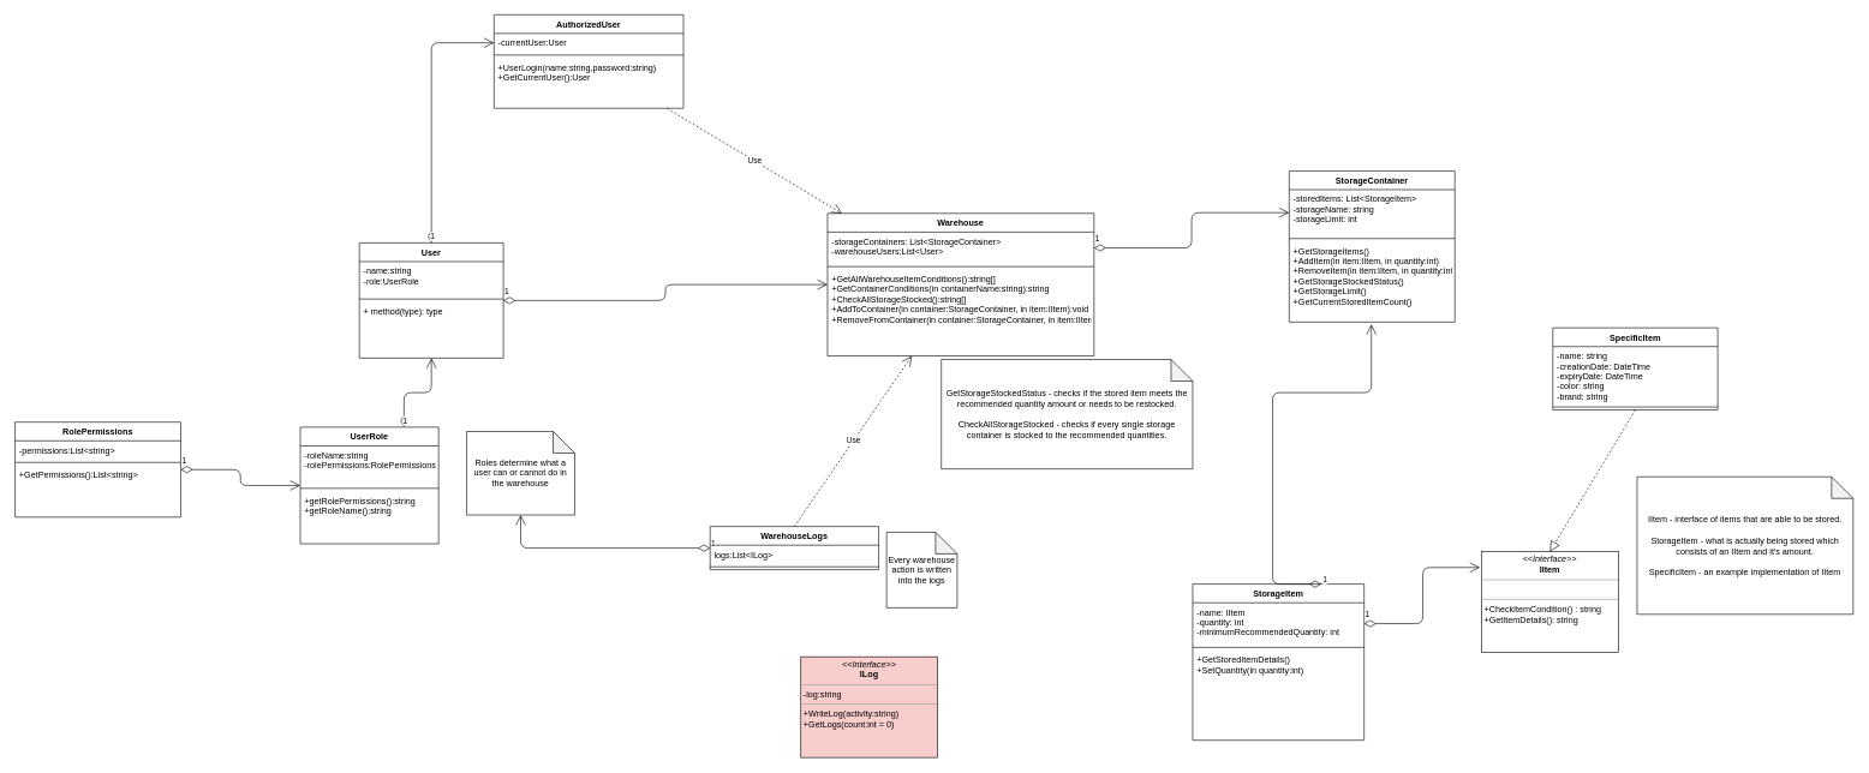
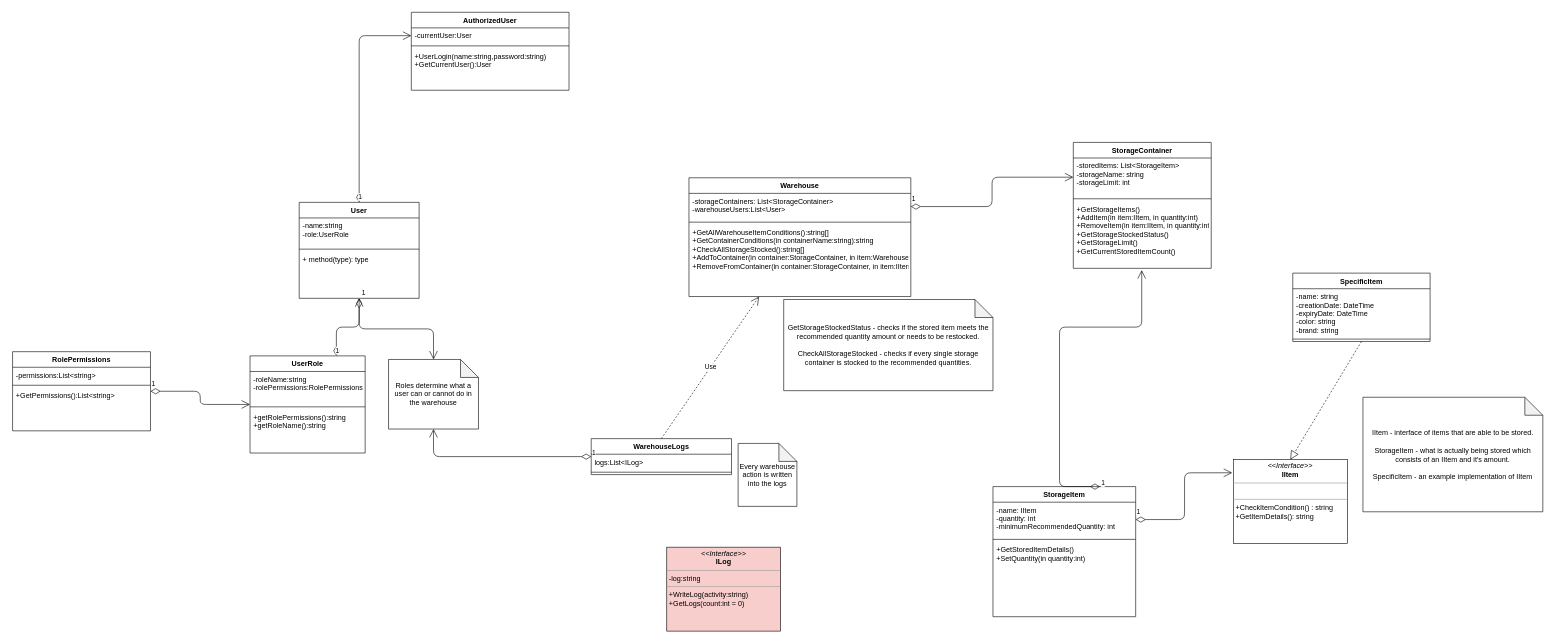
- <mxCell id="49" value="Use" style="endArrow=open;endSize=12;dashed=1;html=1;" edge="1" parent="1" source="34" target="2"><mxGeometry width="160" relative="1" as="geometry"><mxPoint x="1198" y="500" as="sourcePoint" /><mxPoint x="1358" y="500" as="targetPoint" /></mxGeometry></mxCell>
- <mxCell id="5" value="+GetAllWarehouseItemConditions():string[]&#10;+GetContainerConditions(in containerName:string):string&#10;+CheckAllStorageStocked():string[]&#10;+AddToContainer(in container:StorageContainer, in item:IItem):void&#10;+RemoveFromContainer(in container:StorageContainer, in item:IItem, in quantity:int):void&#10;" style="text;strokeColor=none;fillColor=none;align=left;verticalAlign=top;spacingLeft=4;spacingRight=4;overflow=hidden;rotatable=0;points=[[0,0.5],[1,0.5]];portConstraint=eastwest;" parent="2" vertex="1"><mxGeometry y="78" width="370" height="120" as="geometry" /></mxCell>
+ <mxCell id="5" value="+GetAllWarehouseItemConditions():string[]&#10;+GetContainerConditions(in containerName:string):string&#10;+CheckAllStorageStocked():string[]&#10;+AddToContainer(in container:StorageContainer, in item:Warehouse):void&#10;+RemoveFromContainer(in container:StorageContainer, in item:IItem, in quantity:int):void&#10;" style="text;strokeColor=none;fillColor=none;align=left;verticalAlign=top;spacingLeft=4;spacingRight=4;overflow=hidden;rotatable=0;points=[[0,0.5],[1,0.5]];portConstraint=eastwest;" parent="2" vertex="1"><mxGeometry y="78" width="370" height="120" as="geometry" /></mxCell>
- <mxCell id="38" value="1" style="endArrow=open;html=1;endSize=12;startArrow=diamondThin;startSize=14;startFill=0;edgeStyle=orthogonalEdgeStyle;align=left;verticalAlign=bottom;" edge="1" parent="1" source="24" target="2"><mxGeometry x="-1" y="3" relative="1" as="geometry"><mxPoint x="942" y="438" as="sourcePoint" /><mxPoint x="1102" y="438" as="targetPoint" /></mxGeometry></mxCell>
+ <mxCell id="38" value="1" style="endArrow=open;html=1;endSize=12;startArrow=diamondThin;startSize=14;startFill=0;edgeStyle=orthogonalEdgeStyle;align=left;verticalAlign=bottom;" edge="1" parent="1" source="24" target="39"><mxGeometry x="-1" y="3" relative="1" as="geometry"><mxPoint x="942" y="438" as="sourcePoint" /><mxPoint x="1102" y="438" as="targetPoint" /></mxGeometry></mxCell>
